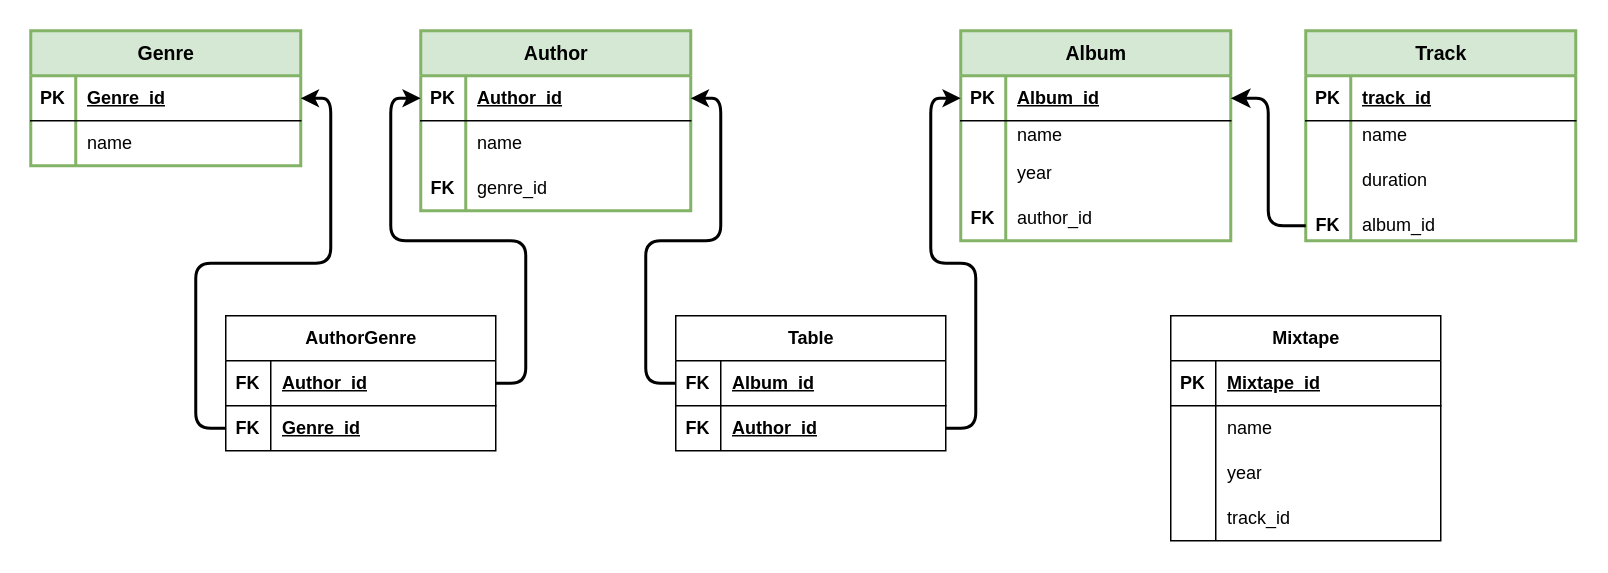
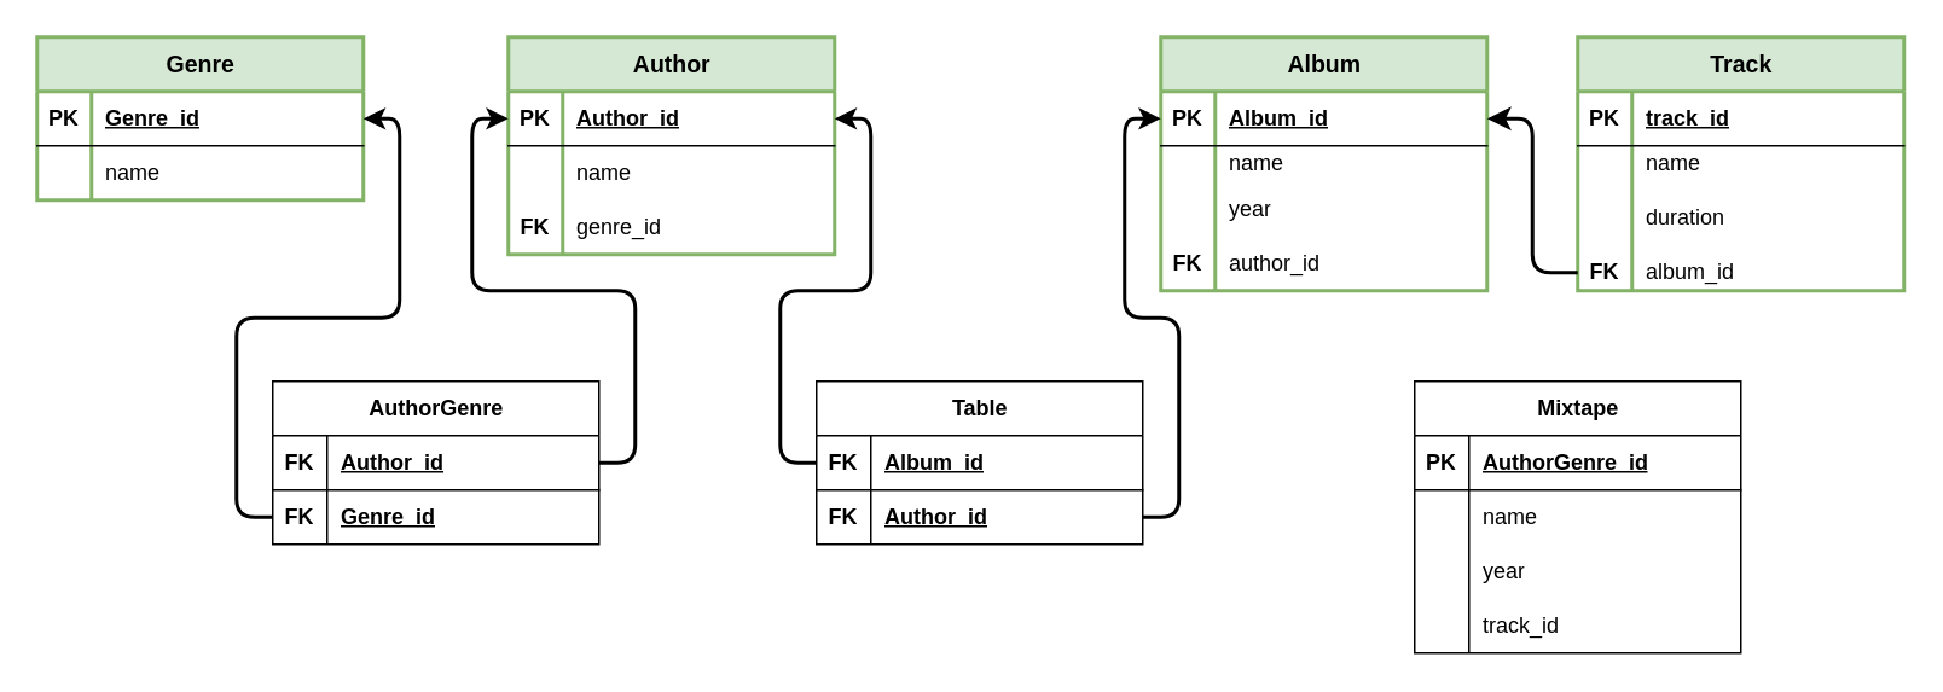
- <mxCell id="67" value="Mixtape_id" style="shape=partialRectangle;connectable=0;fillColor=none;top=0;left=0;bottom=0;right=0;align=left;spacingLeft=6;fontStyle=5;overflow=hidden;whiteSpace=wrap;html=1;" vertex="1" parent="65"><mxGeometry x="30" width="150" height="30" as="geometry"><mxRectangle width="150" height="30" as="alternateBounds" /></mxGeometry></mxCell>
+ <mxCell id="67" value="AuthorGenre_id" style="shape=partialRectangle;connectable=0;fillColor=none;top=0;left=0;bottom=0;right=0;align=left;spacingLeft=6;fontStyle=5;overflow=hidden;whiteSpace=wrap;html=1;" vertex="1" parent="65"><mxGeometry x="30" width="150" height="30" as="geometry"><mxRectangle width="150" height="30" as="alternateBounds" /></mxGeometry></mxCell>
